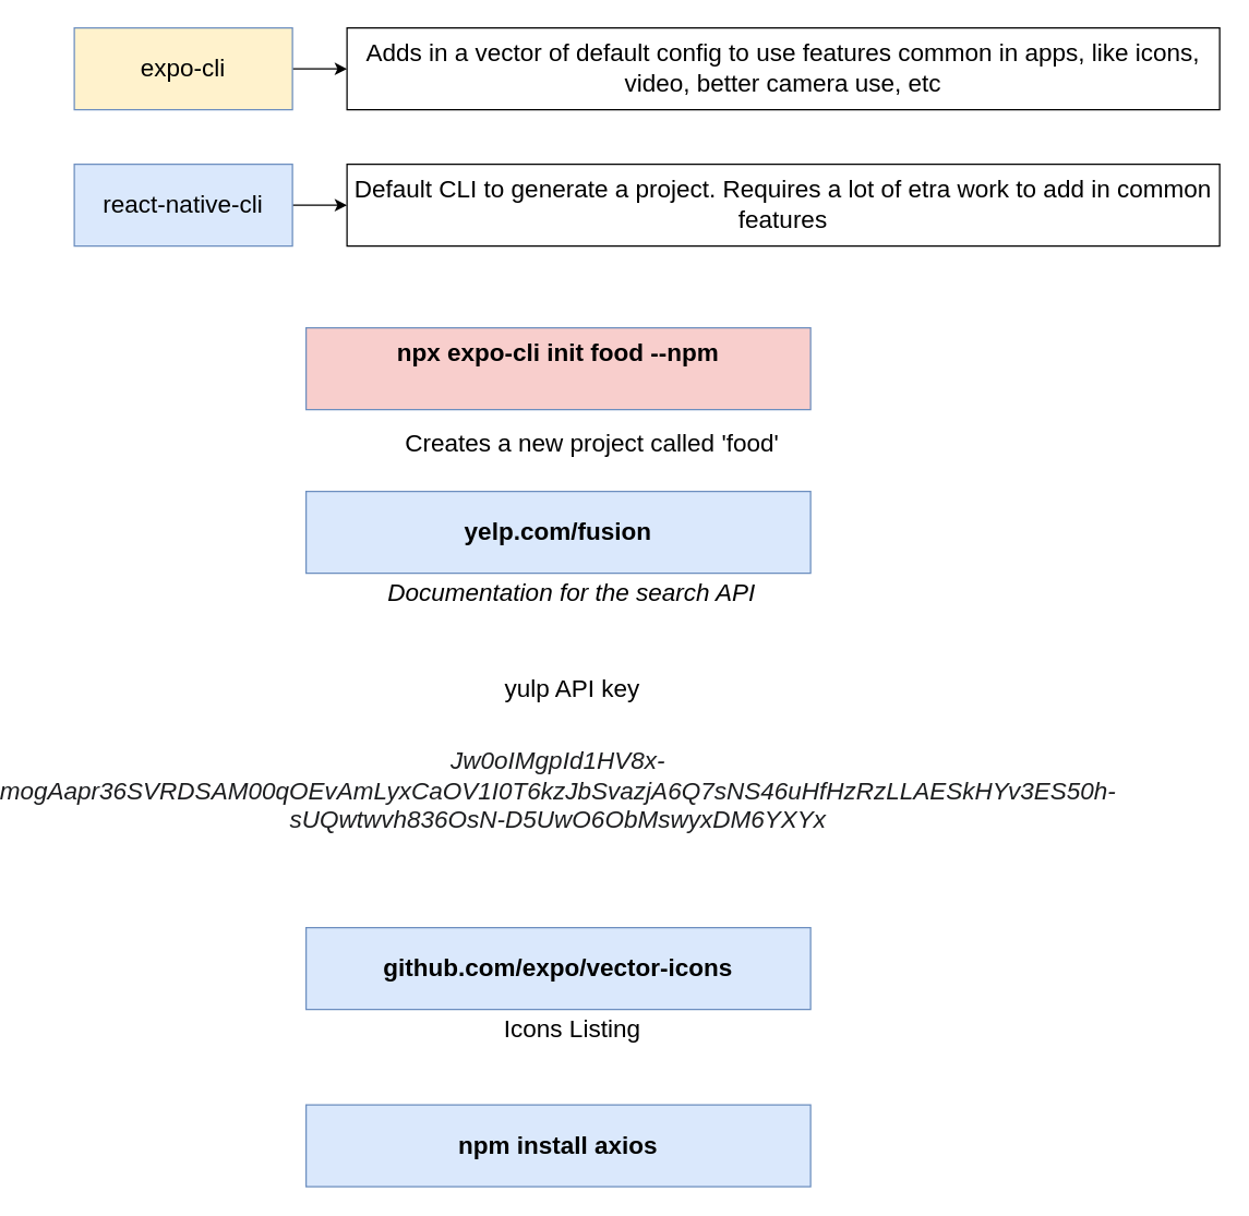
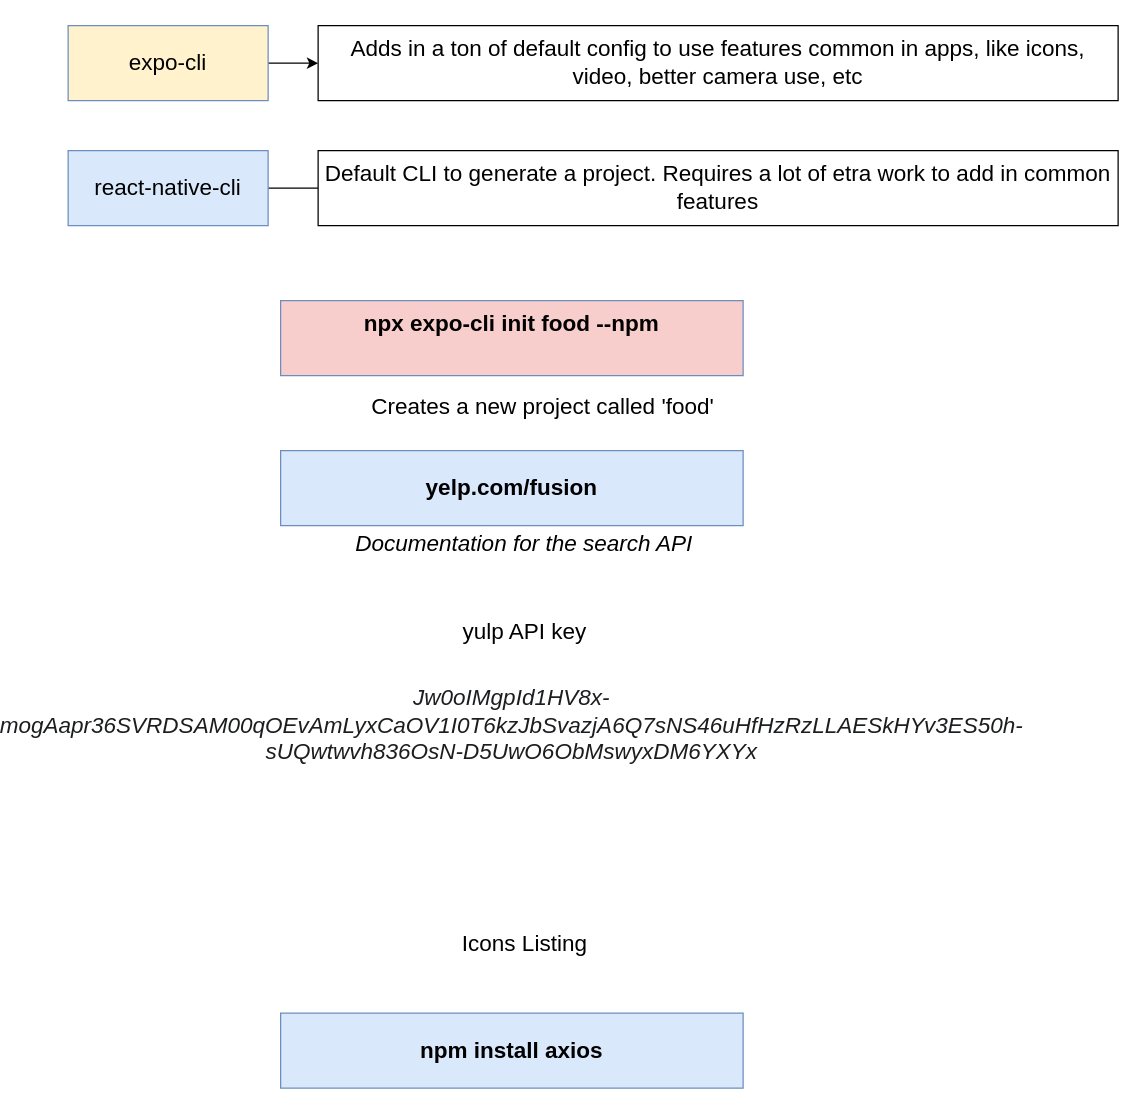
- <mxCell id="6" value="&lt;font style=&quot;font-size: 18px&quot;&gt;Adds in a vector of default config to use features common in apps, like icons, video, better camera use, etc&lt;/font&gt;" style="rounded=0;whiteSpace=wrap;html=1;" parent="1" vertex="1"><mxGeometry x="220" y="20" width="640" height="60" as="geometry" /></mxCell>
+ <mxCell id="6" value="&lt;font style=&quot;font-size: 18px&quot;&gt;Adds in a ton of default config to use features common in apps, like icons, video, better camera use, etc&lt;/font&gt;" style="rounded=0;whiteSpace=wrap;html=1;" parent="1" vertex="1"><mxGeometry x="220" y="20" width="640" height="60" as="geometry" /></mxCell>
- <mxCell id="4" value="" style="edgeStyle=orthogonalEdgeStyle;rounded=0;orthogonalLoop=1;jettySize=auto;html=1;fontSize=18;" parent="1" source="5" target="7" edge="1"><mxGeometry relative="1" as="geometry" /></mxCell>
+ <mxCell id="4" value="" style="edgeStyle=orthogonalEdgeStyle;rounded=0;orthogonalLoop=1;jettySize=auto;html=1;fontSize=18;endArrow=none;" parent="1" source="5" target="7" edge="1"><mxGeometry relative="1" as="geometry" /></mxCell>
- <mxCell id="14" value="&lt;div&gt;&lt;b&gt;github.com/expo/vector-icons&lt;/b&gt;&lt;/div&gt;" style="rounded=0;whiteSpace=wrap;html=1;fontSize=18;fillColor=#dae8fc;strokeColor=#6c8ebf;" parent="1" vertex="1"><mxGeometry x="190" y="680" width="370" height="60" as="geometry" /></mxCell>
